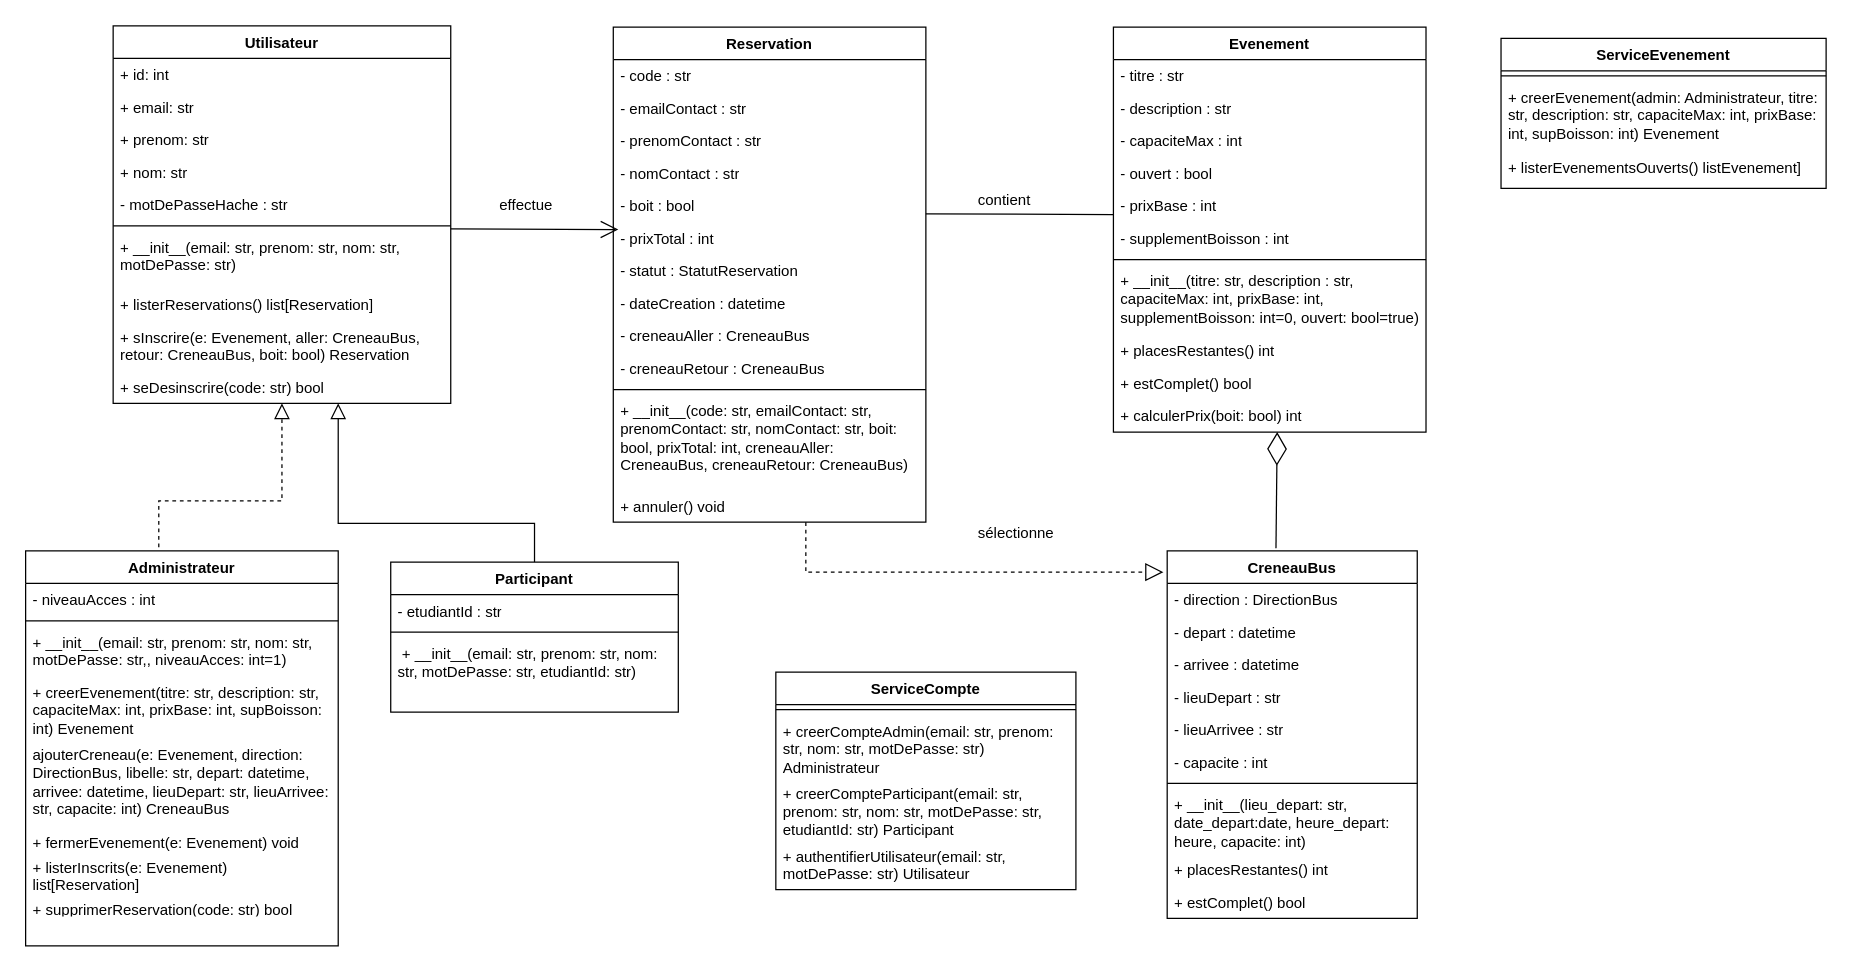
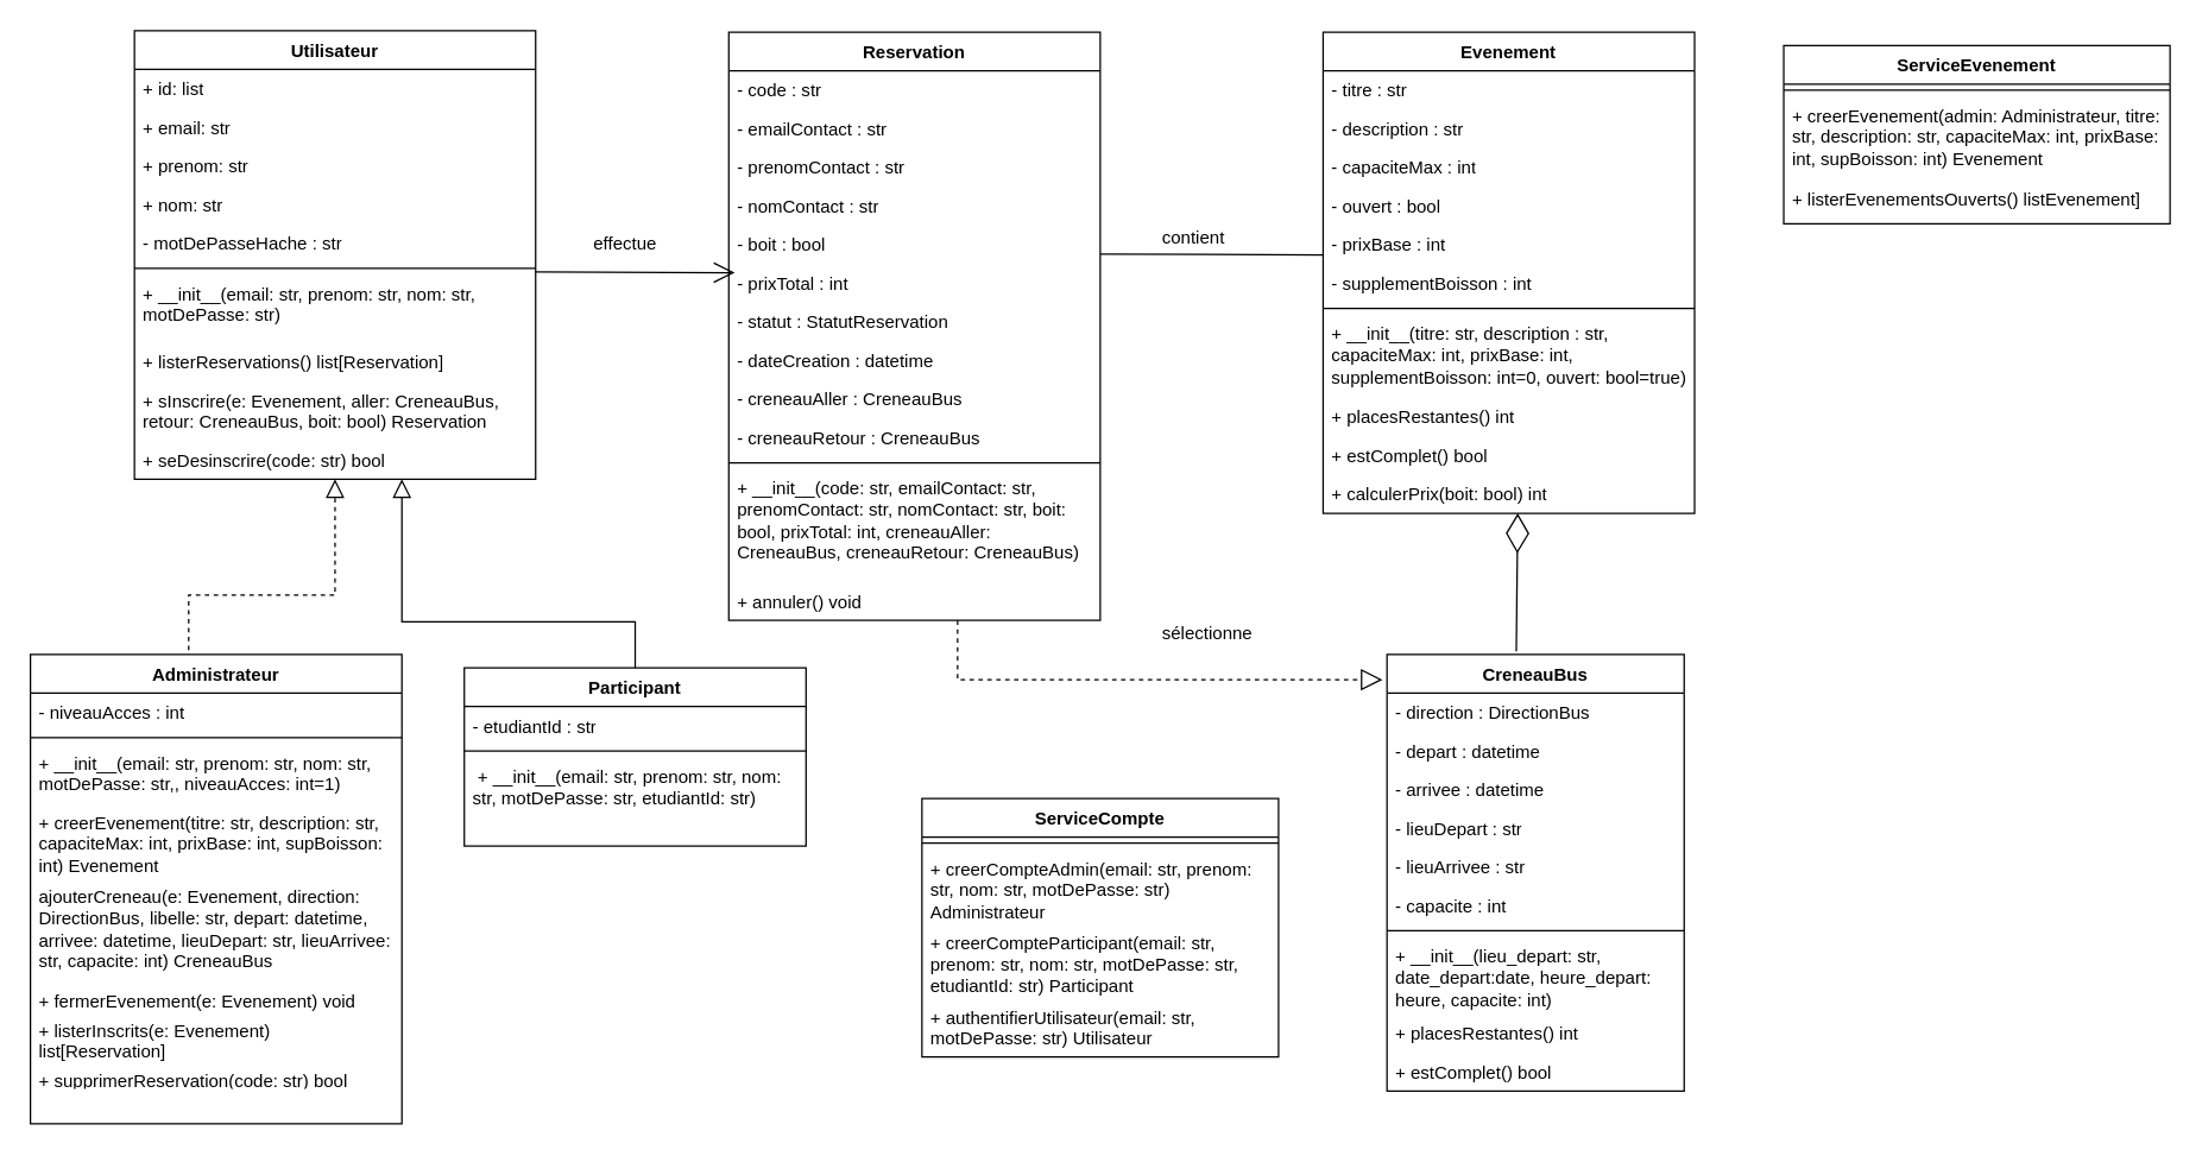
- <mxCell id="3" value="+ id: int" style="text;strokeColor=none;fillColor=none;align=left;verticalAlign=top;spacingLeft=4;spacingRight=4;overflow=hidden;rotatable=0;points=[[0,0.5],[1,0.5]];portConstraint=eastwest;whiteSpace=wrap;html=1;" parent="2" vertex="1"><mxGeometry y="26" width="270" height="26" as="geometry" /></mxCell>
+ <mxCell id="3" value="+ id: list" style="text;strokeColor=none;fillColor=none;align=left;verticalAlign=top;spacingLeft=4;spacingRight=4;overflow=hidden;rotatable=0;points=[[0,0.5],[1,0.5]];portConstraint=eastwest;whiteSpace=wrap;html=1;" parent="2" vertex="1"><mxGeometry y="26" width="270" height="26" as="geometry" /></mxCell>
